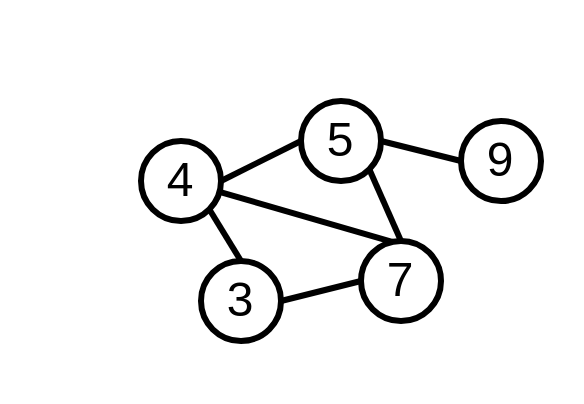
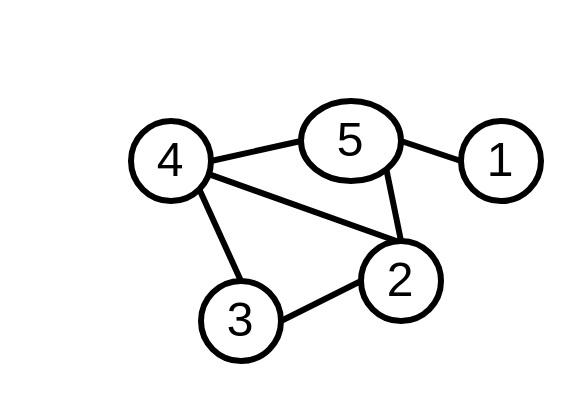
- <mxCell id="6" value="5" style="ellipse;whiteSpace=wrap;html=1;aspect=fixed;strokeWidth=3;fontSize=24;" vertex="1" parent="2"><mxGeometry x="130" y="30" width="40" height="40" as="geometry" /></mxCell>
+ <mxCell id="6" value="5" style="ellipse;whiteSpace=wrap;html=1;aspect=fixed;strokeWidth=3;fontSize=24;" vertex="1" parent="2"><mxGeometry x="130" y="30" width="50" height="40" as="geometry" /></mxCell>
- <mxCell id="4" value="9" style="ellipse;whiteSpace=wrap;html=1;aspect=fixed;strokeWidth=3;fontSize=24;" vertex="1" parent="2"><mxGeometry x="210" y="40" width="40" height="40" as="geometry" /></mxCell>
+ <mxCell id="4" value="1" style="ellipse;whiteSpace=wrap;html=1;aspect=fixed;strokeWidth=3;fontSize=24;" vertex="1" parent="2"><mxGeometry x="210" y="40" width="40" height="40" as="geometry" /></mxCell>
- <mxCell id="3" value="4" style="ellipse;whiteSpace=wrap;html=1;aspect=fixed;strokeWidth=3;fontSize=24;" vertex="1" parent="2"><mxGeometry x="50" y="50" width="40" height="40" as="geometry" /></mxCell>
+ <mxCell id="3" value="4" style="ellipse;whiteSpace=wrap;html=1;aspect=fixed;strokeWidth=3;fontSize=24;" vertex="1" parent="2"><mxGeometry x="45" y="40" width="40" height="40" as="geometry" /></mxCell>
- <mxCell id="12" value="7" style="ellipse;whiteSpace=wrap;html=1;aspect=fixed;strokeWidth=3;fontSize=24;" vertex="1" parent="2"><mxGeometry x="160" y="100" width="40" height="40" as="geometry" /></mxCell>
+ <mxCell id="12" value="2" style="ellipse;whiteSpace=wrap;html=1;aspect=fixed;strokeWidth=3;fontSize=24;" vertex="1" parent="2"><mxGeometry x="160" y="100" width="40" height="40" as="geometry" /></mxCell>
- <mxCell id="8" value="3" style="ellipse;whiteSpace=wrap;html=1;aspect=fixed;strokeWidth=3;fontSize=24;" vertex="1" parent="2"><mxGeometry x="80" y="110" width="40" height="40" as="geometry" /></mxCell>
+ <mxCell id="8" value="3" style="ellipse;whiteSpace=wrap;html=1;aspect=fixed;strokeWidth=3;fontSize=24;" vertex="1" parent="2"><mxGeometry x="80" y="120" width="40" height="40" as="geometry" /></mxCell>
